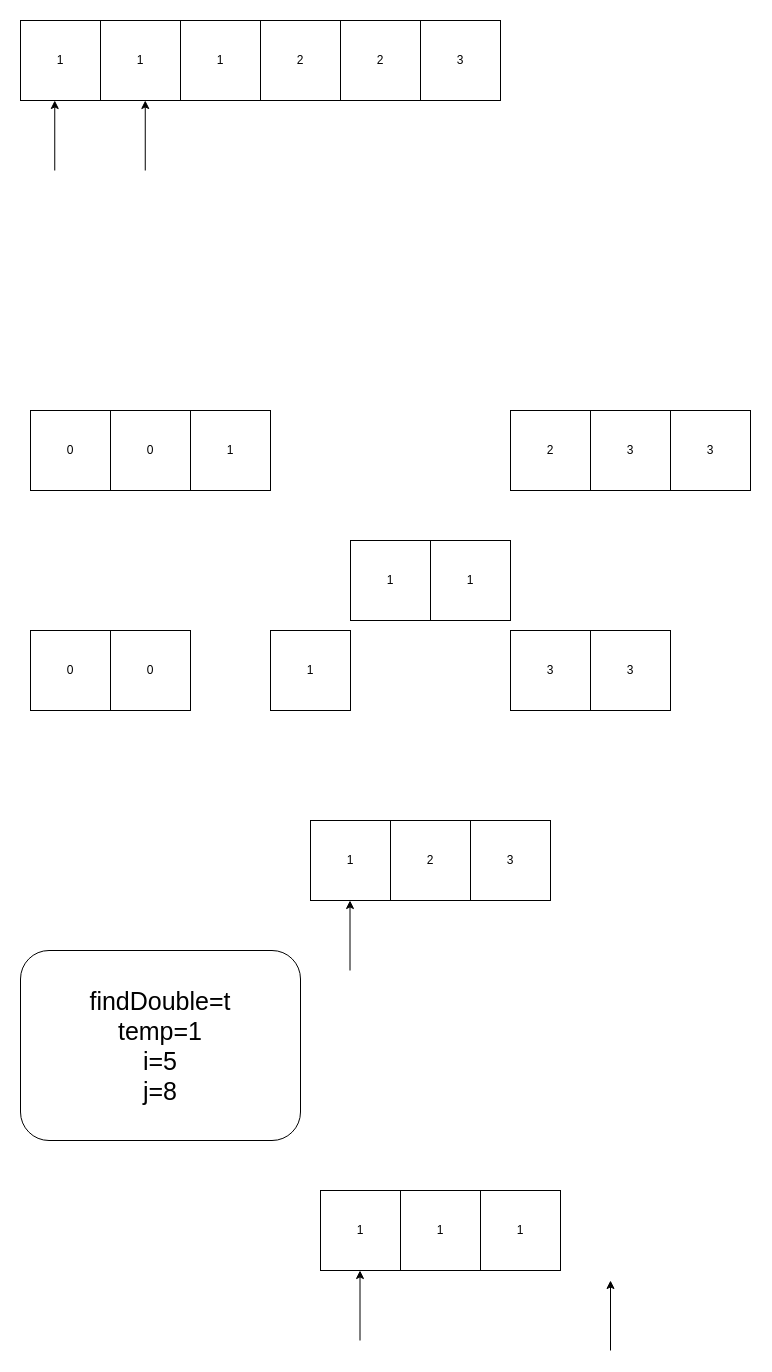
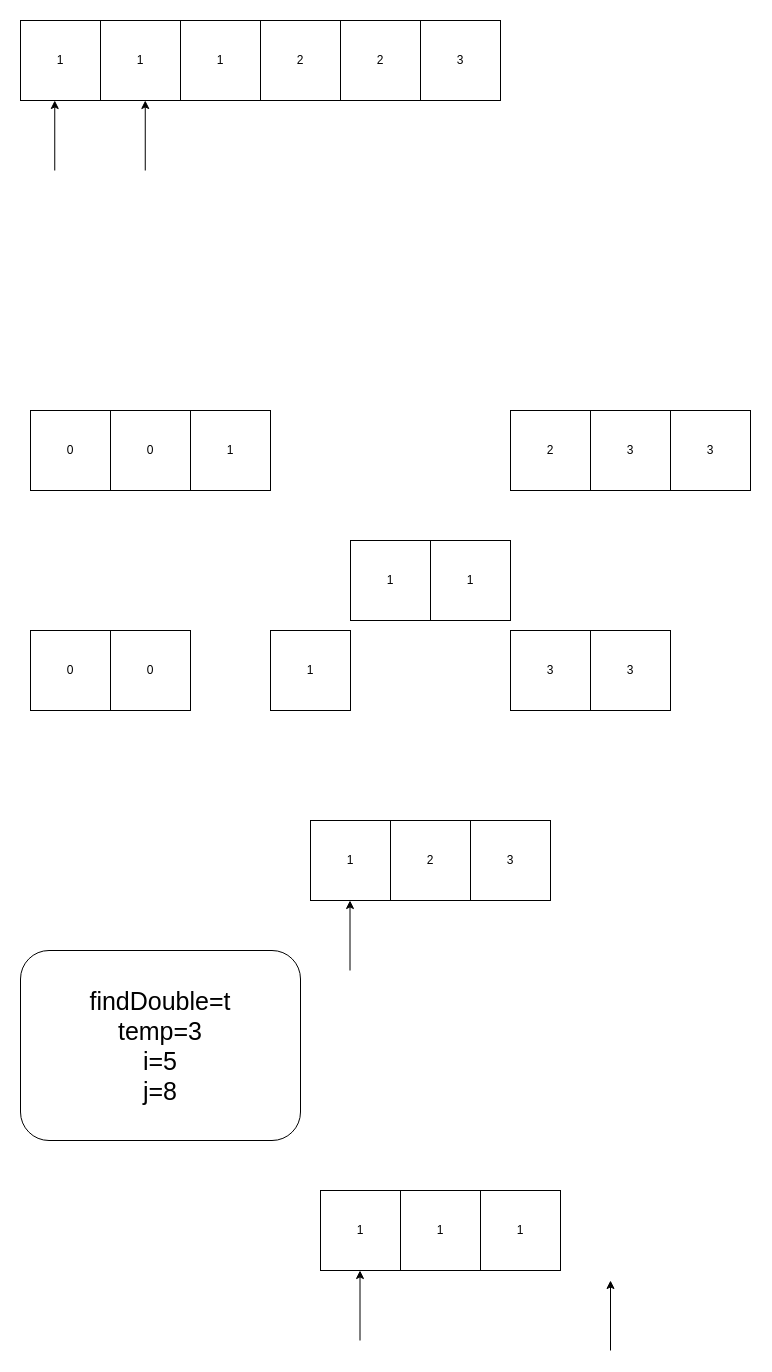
- <mxCell id="10" value="&lt;font style=&quot;font-size: 25px;&quot;&gt;findDouble=t&lt;br&gt;temp=1&lt;br&gt;i=5&lt;br&gt;j=8&lt;br&gt;&lt;/font&gt;" style="rounded=1;whiteSpace=wrap;html=1;" vertex="1" parent="1"><mxGeometry x="20" y="950" width="280" height="190" as="geometry" /></mxCell>
+ <mxCell id="10" value="&lt;font style=&quot;font-size: 25px;&quot;&gt;findDouble=t&lt;br&gt;temp=3&lt;br&gt;i=5&lt;br&gt;j=8&lt;br&gt;&lt;/font&gt;" style="rounded=1;whiteSpace=wrap;html=1;" vertex="1" parent="1"><mxGeometry x="20" y="950" width="280" height="190" as="geometry" /></mxCell>
